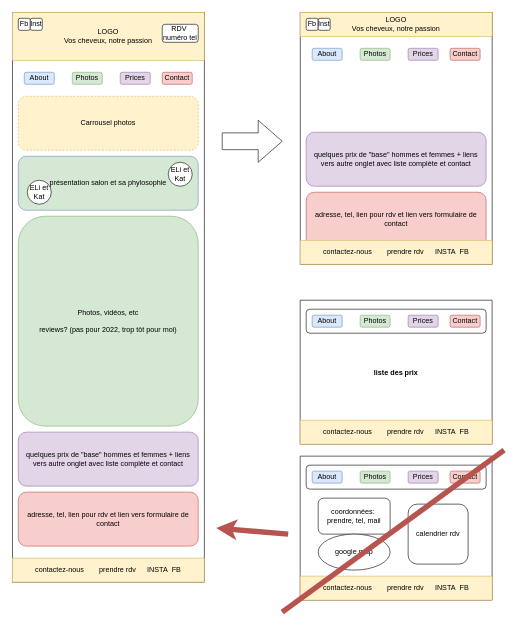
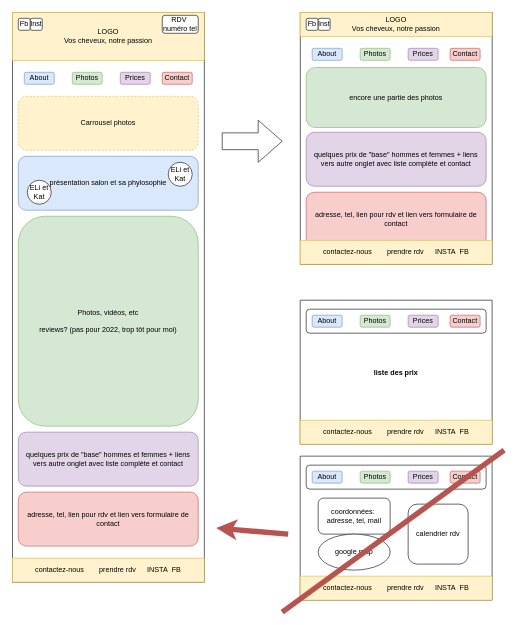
- <mxCell id="18" value="RDV&amp;nbsp;&lt;br&gt;numéro tel" style="rounded=1;whiteSpace=wrap;html=1;" vertex="1" parent="1"><mxGeometry x="270" y="40" width="60" height="30" as="geometry" /></mxCell>
+ <mxCell id="18" value="RDV&amp;nbsp;&lt;br&gt;numéro tel" style="rounded=1;whiteSpace=wrap;html=1;" vertex="1" parent="1"><mxGeometry x="270" y="25" width="60" height="30" as="geometry" /></mxCell>
+ <mxCell id="43" value="encore une partie des photos" style="rounded=1;whiteSpace=wrap;html=1;fillColor=#d5e8d4;strokeColor=#82b366;" vertex="1" parent="1"><mxGeometry x="510" y="112" width="300" height="100" as="geometry" /></mxCell>
- <mxCell id="34" value="présentation salon et sa phylosophie" style="rounded=1;whiteSpace=wrap;html=1;fillColor=#d5e8d4;strokeColor=#6c8ebf;" vertex="1" parent="1"><mxGeometry x="30" y="260" width="300" height="90" as="geometry" /></mxCell>
+ <mxCell id="34" value="présentation salon et sa phylosophie" style="rounded=1;whiteSpace=wrap;html=1;fillColor=#dae8fc;strokeColor=#6c8ebf;" vertex="1" parent="1"><mxGeometry x="30" y="260" width="300" height="90" as="geometry" /></mxCell>
- <mxCell id="53" value="coordonnées:&amp;nbsp;&lt;br&gt;prendre, tel, mail" style="rounded=1;whiteSpace=wrap;html=1;" vertex="1" parent="45"><mxGeometry x="30" y="70" width="120" height="60" as="geometry" /></mxCell>
+ <mxCell id="53" value="coordonnées:&amp;nbsp;&lt;br&gt;adresse, tel, mail" style="rounded=1;whiteSpace=wrap;html=1;" vertex="1" parent="45"><mxGeometry x="30" y="70" width="120" height="60" as="geometry" /></mxCell>
